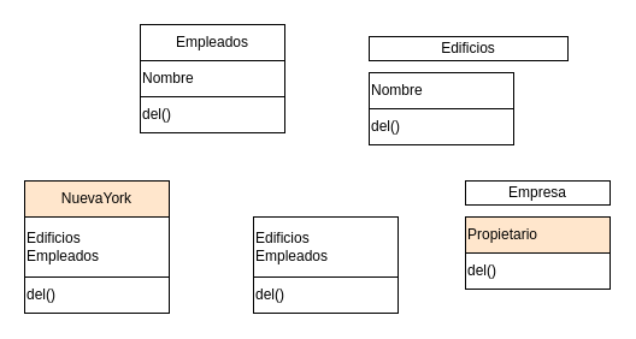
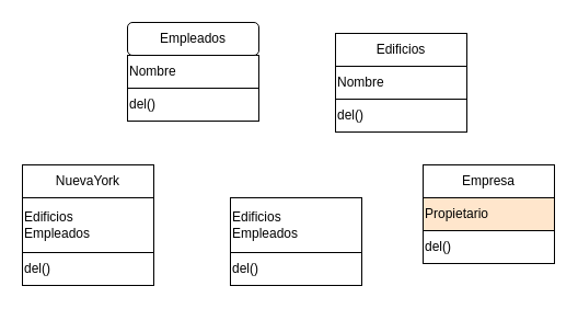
- <mxCell id="13" value="Empleados" style="rounded=0;whiteSpace=wrap;html=1;" vertex="1" parent="1"><mxGeometry x="116" y="20" width="120" height="30" as="geometry" /></mxCell>
+ <mxCell id="13" value="Empleados" style="whiteSpace=wrap;html=1;rounded=1;" vertex="1" parent="1"><mxGeometry x="116" y="20" width="120" height="30" as="geometry" /></mxCell>
- <mxCell id="10" value="Edificios" style="rounded=0;whiteSpace=wrap;html=1;" vertex="1" parent="1"><mxGeometry x="306" y="30" width="165" height="20" as="geometry" /></mxCell>
+ <mxCell id="10" value="Edificios" style="rounded=0;whiteSpace=wrap;html=1;" vertex="1" parent="1"><mxGeometry x="306" y="30" width="120" height="30" as="geometry" /></mxCell>
- <mxCell id="4" value="Empresa" style="rounded=0;whiteSpace=wrap;html=1;" vertex="1" parent="1"><mxGeometry x="386" y="150" width="120" height="20" as="geometry" /></mxCell>
+ <mxCell id="4" value="Empresa" style="rounded=0;whiteSpace=wrap;html=1;" vertex="1" parent="1"><mxGeometry x="386" y="150" width="120" height="30" as="geometry" /></mxCell>
- <mxCell id="7" value="NuevaYork" style="rounded=0;whiteSpace=wrap;html=1;fillColor=#ffe6cc;" vertex="1" parent="1"><mxGeometry x="20" y="150" width="120" height="30" as="geometry" /></mxCell>
+ <mxCell id="7" value="NuevaYork" style="rounded=0;whiteSpace=wrap;html=1;" vertex="1" parent="1"><mxGeometry x="20" y="150" width="120" height="30" as="geometry" /></mxCell>
